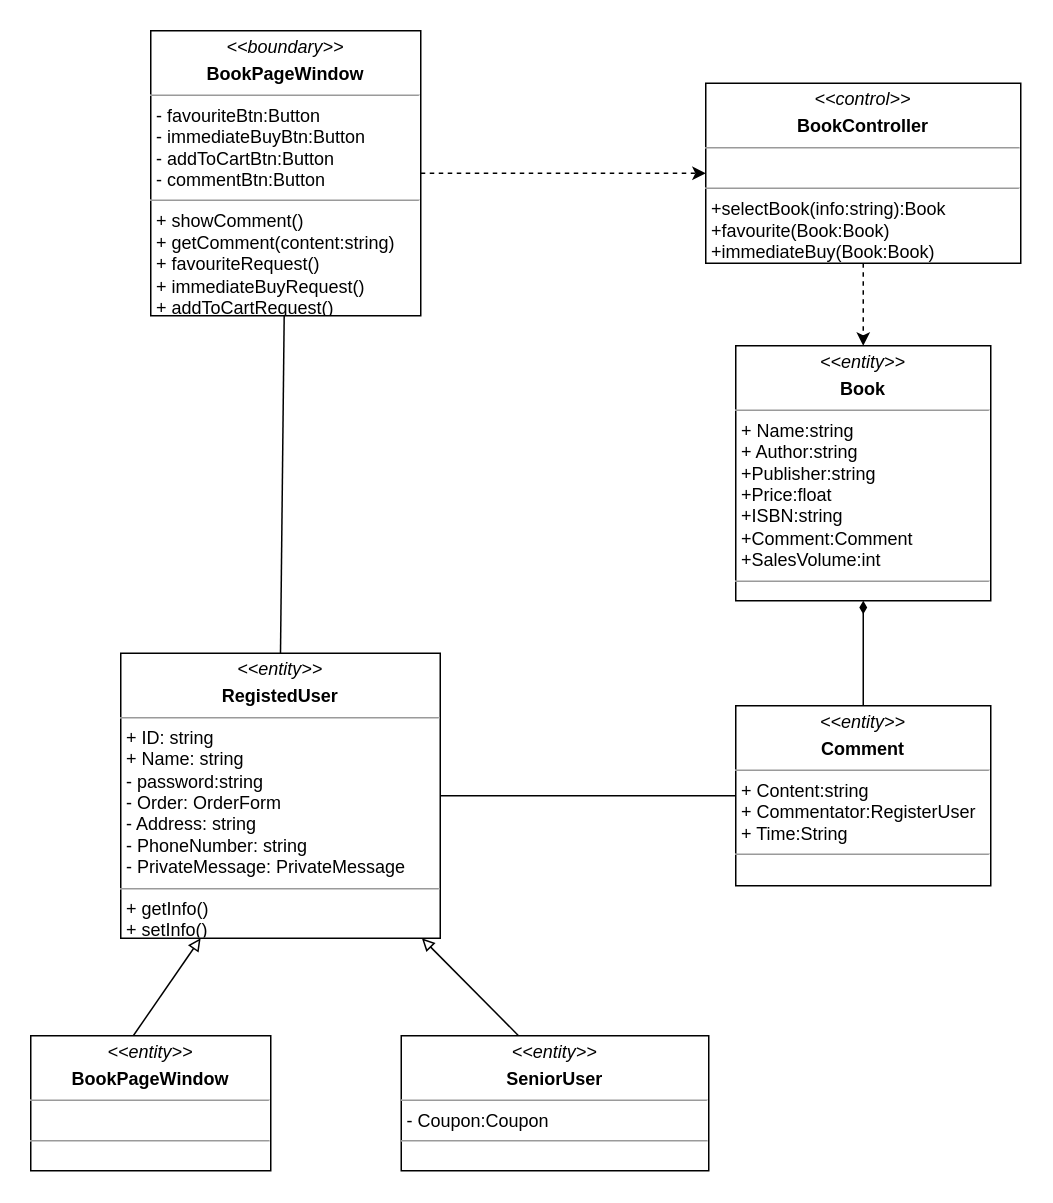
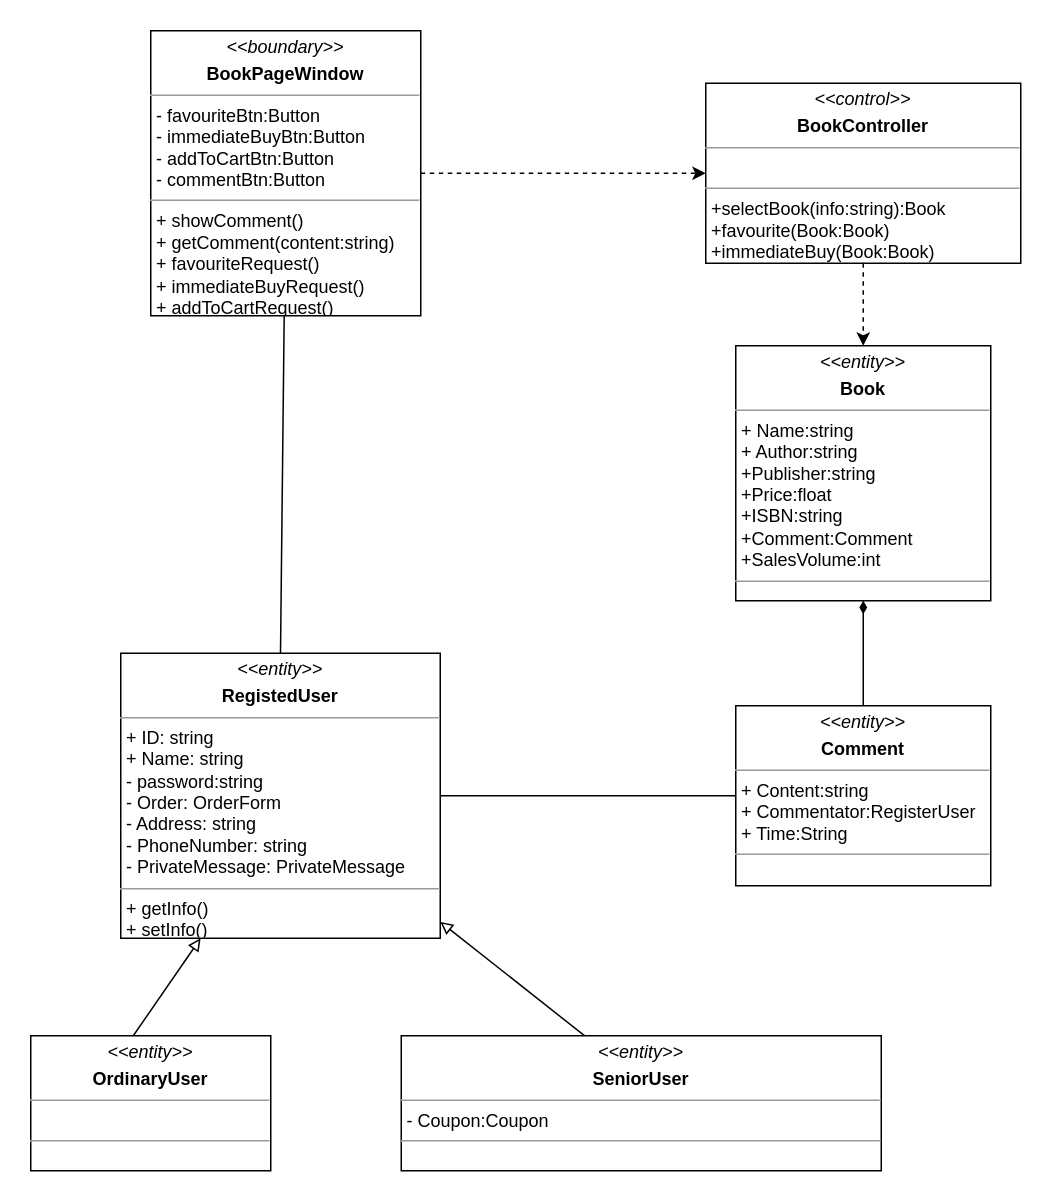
- <mxCell id="15" value="&lt;p style=&quot;margin: 0px ; margin-top: 4px ; text-align: center&quot;&gt;&lt;i&gt;&amp;lt;&amp;lt;entity&amp;gt;&amp;gt;&lt;/i&gt;&lt;b&gt;&lt;br&gt;&lt;/b&gt;&lt;/p&gt;&lt;p style=&quot;margin: 0px ; margin-top: 4px ; text-align: center&quot;&gt;&lt;b&gt;BookPageWindow&lt;/b&gt;&lt;/p&gt;&lt;hr size=&quot;1&quot;&gt;&lt;p style=&quot;margin: 0px ; margin-left: 4px&quot;&gt;&lt;br&gt;&lt;/p&gt;&lt;hr size=&quot;1&quot;&gt;&lt;p style=&quot;margin: 0px ; margin-left: 4px&quot;&gt;&lt;br&gt;&lt;/p&gt;" style="verticalAlign=top;align=left;overflow=fill;fontSize=12;fontFamily=Helvetica;html=1;" parent="1" vertex="1"><mxGeometry y="690" width="160" height="90" as="geometry" x="20" /></mxCell>
+ <mxCell id="15" value="&lt;p style=&quot;margin: 0px ; margin-top: 4px ; text-align: center&quot;&gt;&lt;i&gt;&amp;lt;&amp;lt;entity&amp;gt;&amp;gt;&lt;/i&gt;&lt;b&gt;&lt;br&gt;&lt;/b&gt;&lt;/p&gt;&lt;p style=&quot;margin: 0px ; margin-top: 4px ; text-align: center&quot;&gt;&lt;b&gt;OrdinaryUser&lt;/b&gt;&lt;/p&gt;&lt;hr size=&quot;1&quot;&gt;&lt;p style=&quot;margin: 0px ; margin-left: 4px&quot;&gt;&lt;br&gt;&lt;/p&gt;&lt;hr size=&quot;1&quot;&gt;&lt;p style=&quot;margin: 0px ; margin-left: 4px&quot;&gt;&lt;br&gt;&lt;/p&gt;" style="verticalAlign=top;align=left;overflow=fill;fontSize=12;fontFamily=Helvetica;html=1;" parent="1" vertex="1"><mxGeometry y="690" width="160" height="90" as="geometry" x="20" /></mxCell>
- <mxCell id="14" value="&lt;p style=&quot;margin: 0px ; margin-top: 4px ; text-align: center&quot;&gt;&lt;i&gt;&amp;lt;&amp;lt;entity&amp;gt;&amp;gt;&lt;/i&gt;&lt;b&gt;&lt;br&gt;&lt;/b&gt;&lt;/p&gt;&lt;p style=&quot;margin: 0px ; margin-top: 4px ; text-align: center&quot;&gt;&lt;b&gt;SeniorUser&lt;/b&gt;&lt;/p&gt;&lt;hr size=&quot;1&quot;&gt;&lt;p style=&quot;margin: 0px ; margin-left: 4px&quot;&gt;- Coupon:Coupon&lt;/p&gt;&lt;hr size=&quot;1&quot;&gt;&lt;p style=&quot;margin: 0px ; margin-left: 4px&quot;&gt;&lt;br&gt;&lt;/p&gt;" style="verticalAlign=top;align=left;overflow=fill;fontSize=12;fontFamily=Helvetica;html=1;" parent="1" vertex="1"><mxGeometry x="267" y="690" width="205" height="90" as="geometry" /></mxCell>
+ <mxCell id="14" value="&lt;p style=&quot;margin: 0px ; margin-top: 4px ; text-align: center&quot;&gt;&lt;i&gt;&amp;lt;&amp;lt;entity&amp;gt;&amp;gt;&lt;/i&gt;&lt;b&gt;&lt;br&gt;&lt;/b&gt;&lt;/p&gt;&lt;p style=&quot;margin: 0px ; margin-top: 4px ; text-align: center&quot;&gt;&lt;b&gt;SeniorUser&lt;/b&gt;&lt;/p&gt;&lt;hr size=&quot;1&quot;&gt;&lt;p style=&quot;margin: 0px ; margin-left: 4px&quot;&gt;- Coupon:Coupon&lt;/p&gt;&lt;hr size=&quot;1&quot;&gt;&lt;p style=&quot;margin: 0px ; margin-left: 4px&quot;&gt;&lt;br&gt;&lt;/p&gt;" style="verticalAlign=top;align=left;overflow=fill;fontSize=12;fontFamily=Helvetica;html=1;" parent="1" vertex="1"><mxGeometry x="267" y="690" width="320" height="90" as="geometry" /></mxCell>
